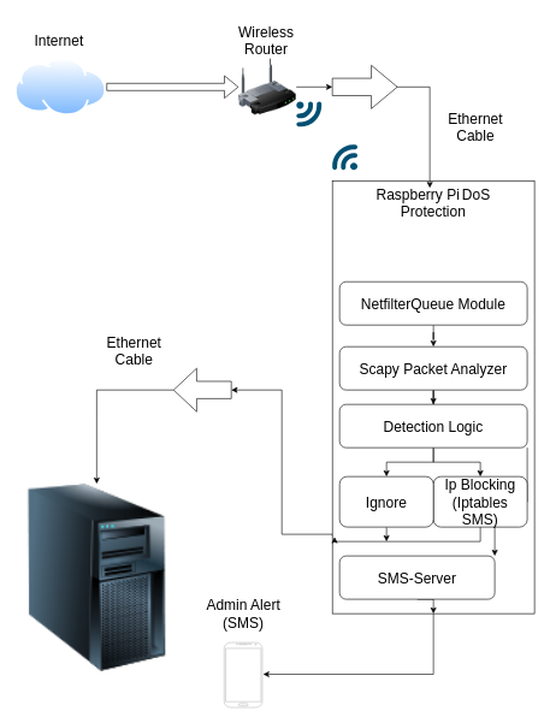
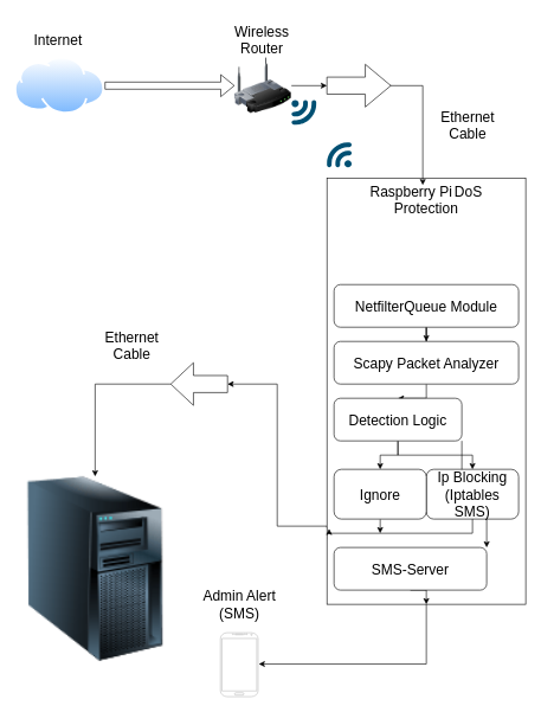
- <mxCell id="15" value="&lt;font style=&quot;font-size: 20px;&quot;&gt;NetfilterQueue Module&lt;br&gt;&lt;/font&gt;" style="rounded=1;whiteSpace=wrap;html=1;" vertex="1" parent="1"><mxGeometry x="470" y="390" width="260" height="60" as="geometry" /></mxCell>
+ <mxCell id="15" value="&lt;font style=&quot;font-size: 20px;&quot;&gt;NetfilterQueue Module&lt;br&gt;&lt;/font&gt;" style="rounded=1;whiteSpace=wrap;html=1;" vertex="1" parent="1"><mxGeometry x="470" y="400" width="260" height="60" as="geometry" /></mxCell>
- <mxCell id="21" value="&lt;font style=&quot;font-size: 20px;&quot;&gt;&lt;font&gt;Detection Logic&lt;/font&gt;&lt;font&gt;&lt;br&gt;&lt;/font&gt;&lt;/font&gt;" style="rounded=1;whiteSpace=wrap;html=1;" vertex="1" parent="1"><mxGeometry x="470" y="560" width="260" height="60" as="geometry" /></mxCell>
+ <mxCell id="21" value="&lt;font style=&quot;font-size: 20px;&quot;&gt;&lt;font&gt;Detection Logic&lt;/font&gt;&lt;font&gt;&lt;br&gt;&lt;/font&gt;&lt;/font&gt;" style="rounded=1;whiteSpace=wrap;html=1;" vertex="1" parent="1"><mxGeometry x="470" y="560" width="180" height="60" as="geometry" /></mxCell>
